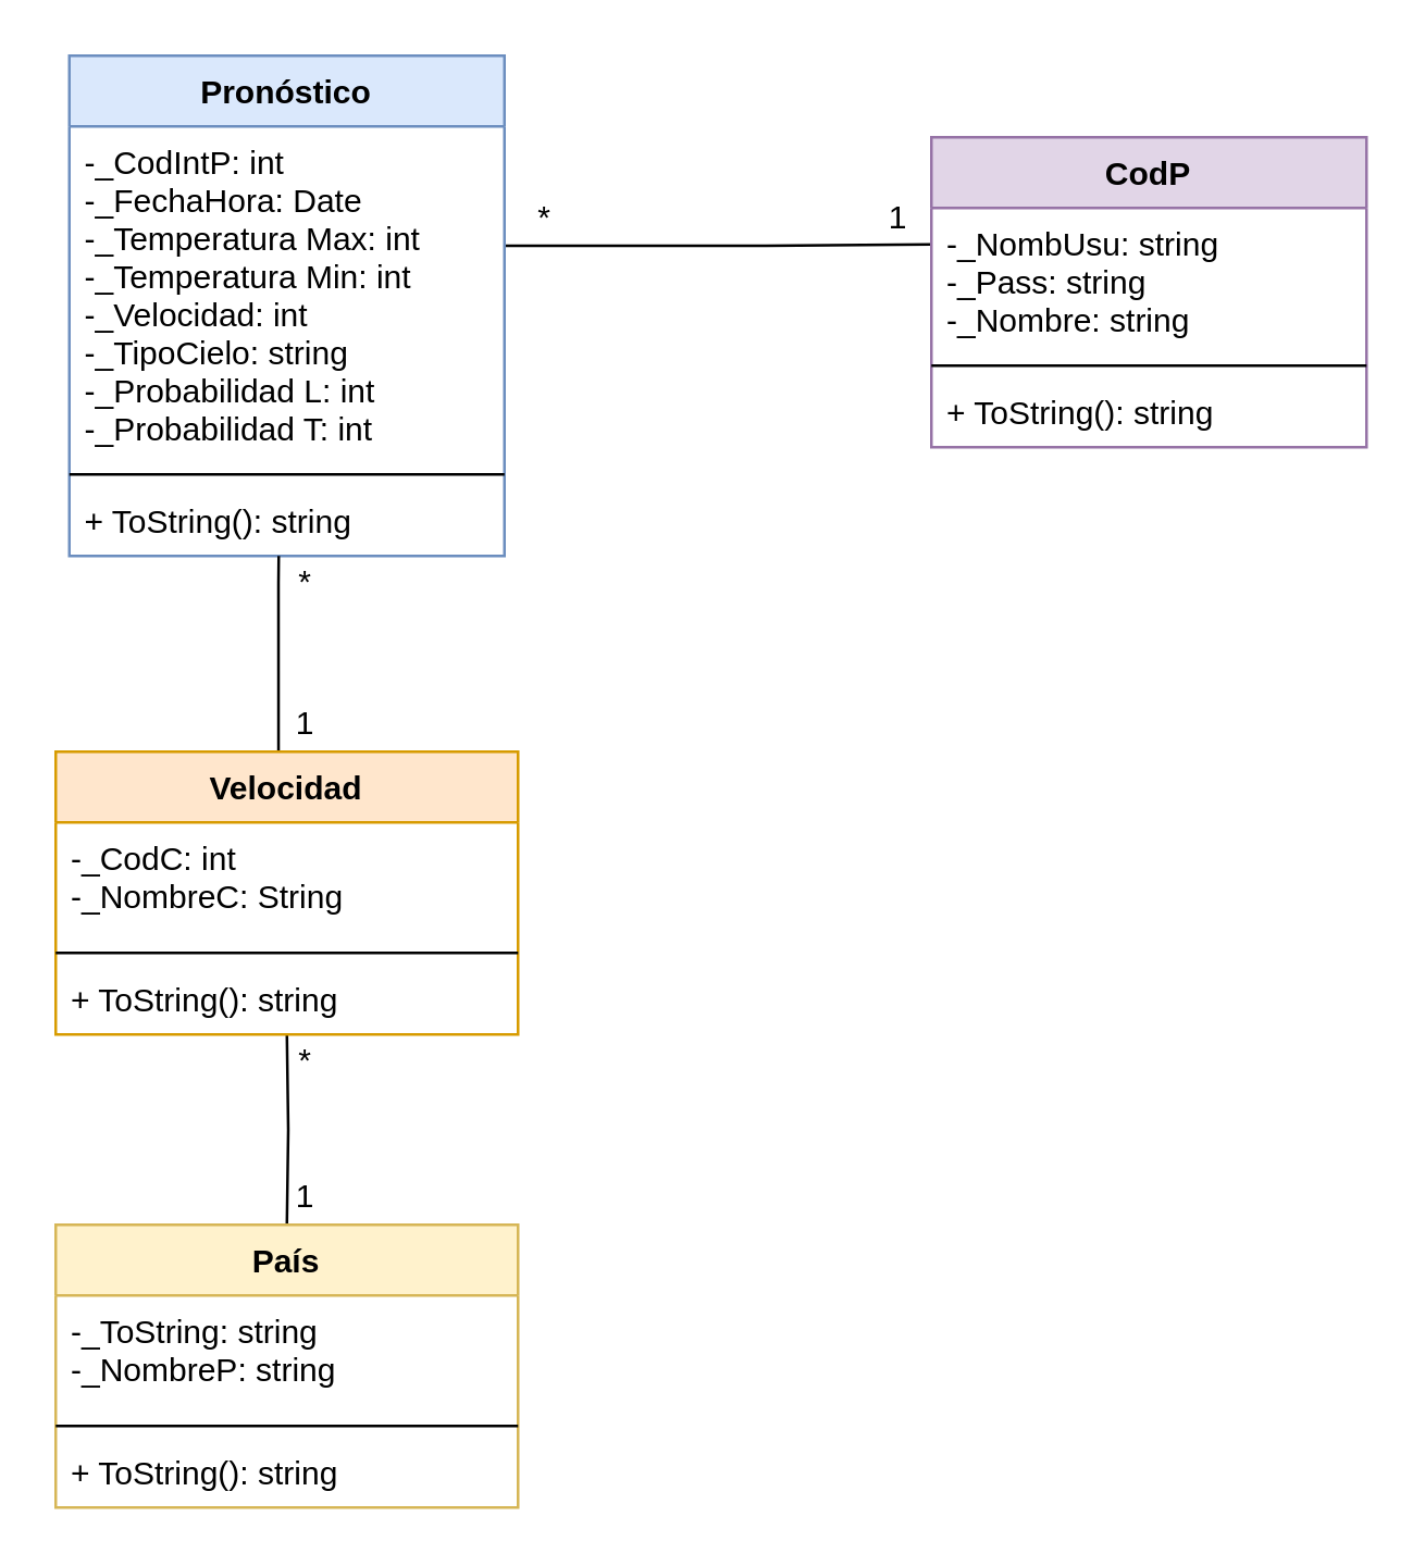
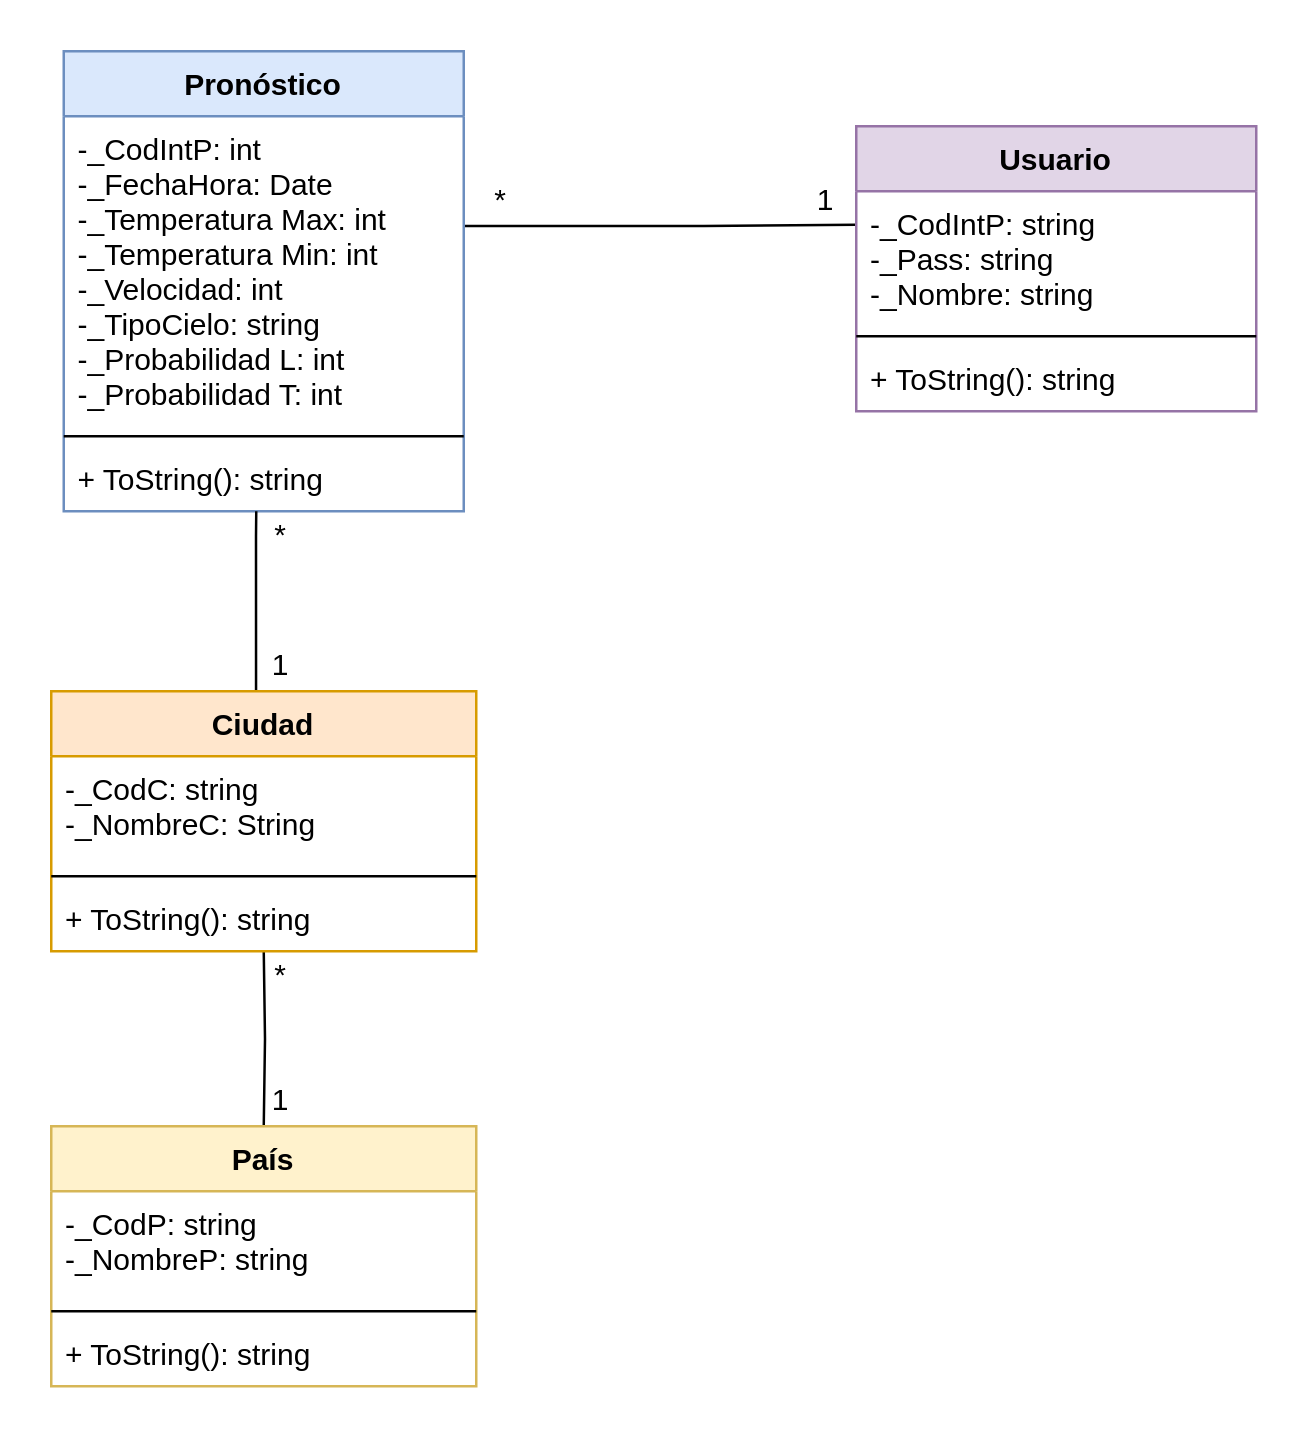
- <mxCell id="8" value="CodP" style="swimlane;fontStyle=1;align=center;verticalAlign=top;childLayout=stackLayout;horizontal=1;startSize=26;horizontalStack=0;resizeParent=1;resizeLast=0;collapsible=1;marginBottom=0;rounded=0;shadow=0;strokeWidth=1;fillColor=#e1d5e7;strokeColor=#9673a6;" parent="1" vertex="1"><mxGeometry x="342" y="50" width="160" height="114" as="geometry"><mxRectangle x="340" y="380" width="170" height="26" as="alternateBounds" /></mxGeometry></mxCell>
+ <mxCell id="8" value="Usuario" style="swimlane;fontStyle=1;align=center;verticalAlign=top;childLayout=stackLayout;horizontal=1;startSize=26;horizontalStack=0;resizeParent=1;resizeLast=0;collapsible=1;marginBottom=0;rounded=0;shadow=0;strokeWidth=1;fillColor=#e1d5e7;strokeColor=#9673a6;" parent="1" vertex="1"><mxGeometry x="342" y="50" width="160" height="114" as="geometry"><mxRectangle x="340" y="380" width="170" height="26" as="alternateBounds" /></mxGeometry></mxCell>
- <mxCell id="9" value="-_NombUsu: string&#10;-_Pass: string&#10;-_Nombre: string&#10;" style="text;align=left;verticalAlign=top;spacingLeft=4;spacingRight=4;overflow=hidden;rotatable=0;points=[[0,0.5],[1,0.5]];portConstraint=eastwest;" parent="8" vertex="1"><mxGeometry y="26" width="160" height="54" as="geometry" /></mxCell>
+ <mxCell id="9" value="-_CodIntP: string&#10;-_Pass: string&#10;-_Nombre: string&#10;" style="text;align=left;verticalAlign=top;spacingLeft=4;spacingRight=4;overflow=hidden;rotatable=0;points=[[0,0.5],[1,0.5]];portConstraint=eastwest;" parent="8" vertex="1"><mxGeometry y="26" width="160" height="54" as="geometry" /></mxCell>
- <mxCell id="23" value="Velocidad" style="swimlane;fontStyle=1;align=center;verticalAlign=top;childLayout=stackLayout;horizontal=1;startSize=26;horizontalStack=0;resizeParent=1;resizeLast=0;collapsible=1;marginBottom=0;rounded=0;shadow=0;strokeWidth=1;fillColor=#ffe6cc;strokeColor=#d79b00;" parent="1" vertex="1"><mxGeometry x="20" y="276" width="170" height="104" as="geometry"><mxRectangle x="340" y="380" width="170" height="26" as="alternateBounds" /></mxGeometry></mxCell>
+ <mxCell id="23" value="Ciudad" style="swimlane;fontStyle=1;align=center;verticalAlign=top;childLayout=stackLayout;horizontal=1;startSize=26;horizontalStack=0;resizeParent=1;resizeLast=0;collapsible=1;marginBottom=0;rounded=0;shadow=0;strokeWidth=1;fillColor=#ffe6cc;strokeColor=#d79b00;" parent="1" vertex="1"><mxGeometry x="20" y="276" width="170" height="104" as="geometry"><mxRectangle x="340" y="380" width="170" height="26" as="alternateBounds" /></mxGeometry></mxCell>
- <mxCell id="24" value="-_CodC: int&#10;-_NombreC: String" style="text;align=left;verticalAlign=top;spacingLeft=4;spacingRight=4;overflow=hidden;rotatable=0;points=[[0,0.5],[1,0.5]];portConstraint=eastwest;" parent="23" vertex="1"><mxGeometry y="26" width="170" height="44" as="geometry" /></mxCell>
+ <mxCell id="24" value="-_CodC: string&#10;-_NombreC: String" style="text;align=left;verticalAlign=top;spacingLeft=4;spacingRight=4;overflow=hidden;rotatable=0;points=[[0,0.5],[1,0.5]];portConstraint=eastwest;" parent="23" vertex="1"><mxGeometry y="26" width="170" height="44" as="geometry" /></mxCell>
- <mxCell id="14" value="-_ToString: string&#10;-_NombreP: string" style="text;align=left;verticalAlign=top;spacingLeft=4;spacingRight=4;overflow=hidden;rotatable=0;points=[[0,0.5],[1,0.5]];portConstraint=eastwest;" parent="13" vertex="1"><mxGeometry y="26" width="170" height="44" as="geometry" /></mxCell>
+ <mxCell id="14" value="-_CodP: string&#10;-_NombreP: string" style="text;align=left;verticalAlign=top;spacingLeft=4;spacingRight=4;overflow=hidden;rotatable=0;points=[[0,0.5],[1,0.5]];portConstraint=eastwest;" parent="13" vertex="1"><mxGeometry y="26" width="170" height="44" as="geometry" /></mxCell>
